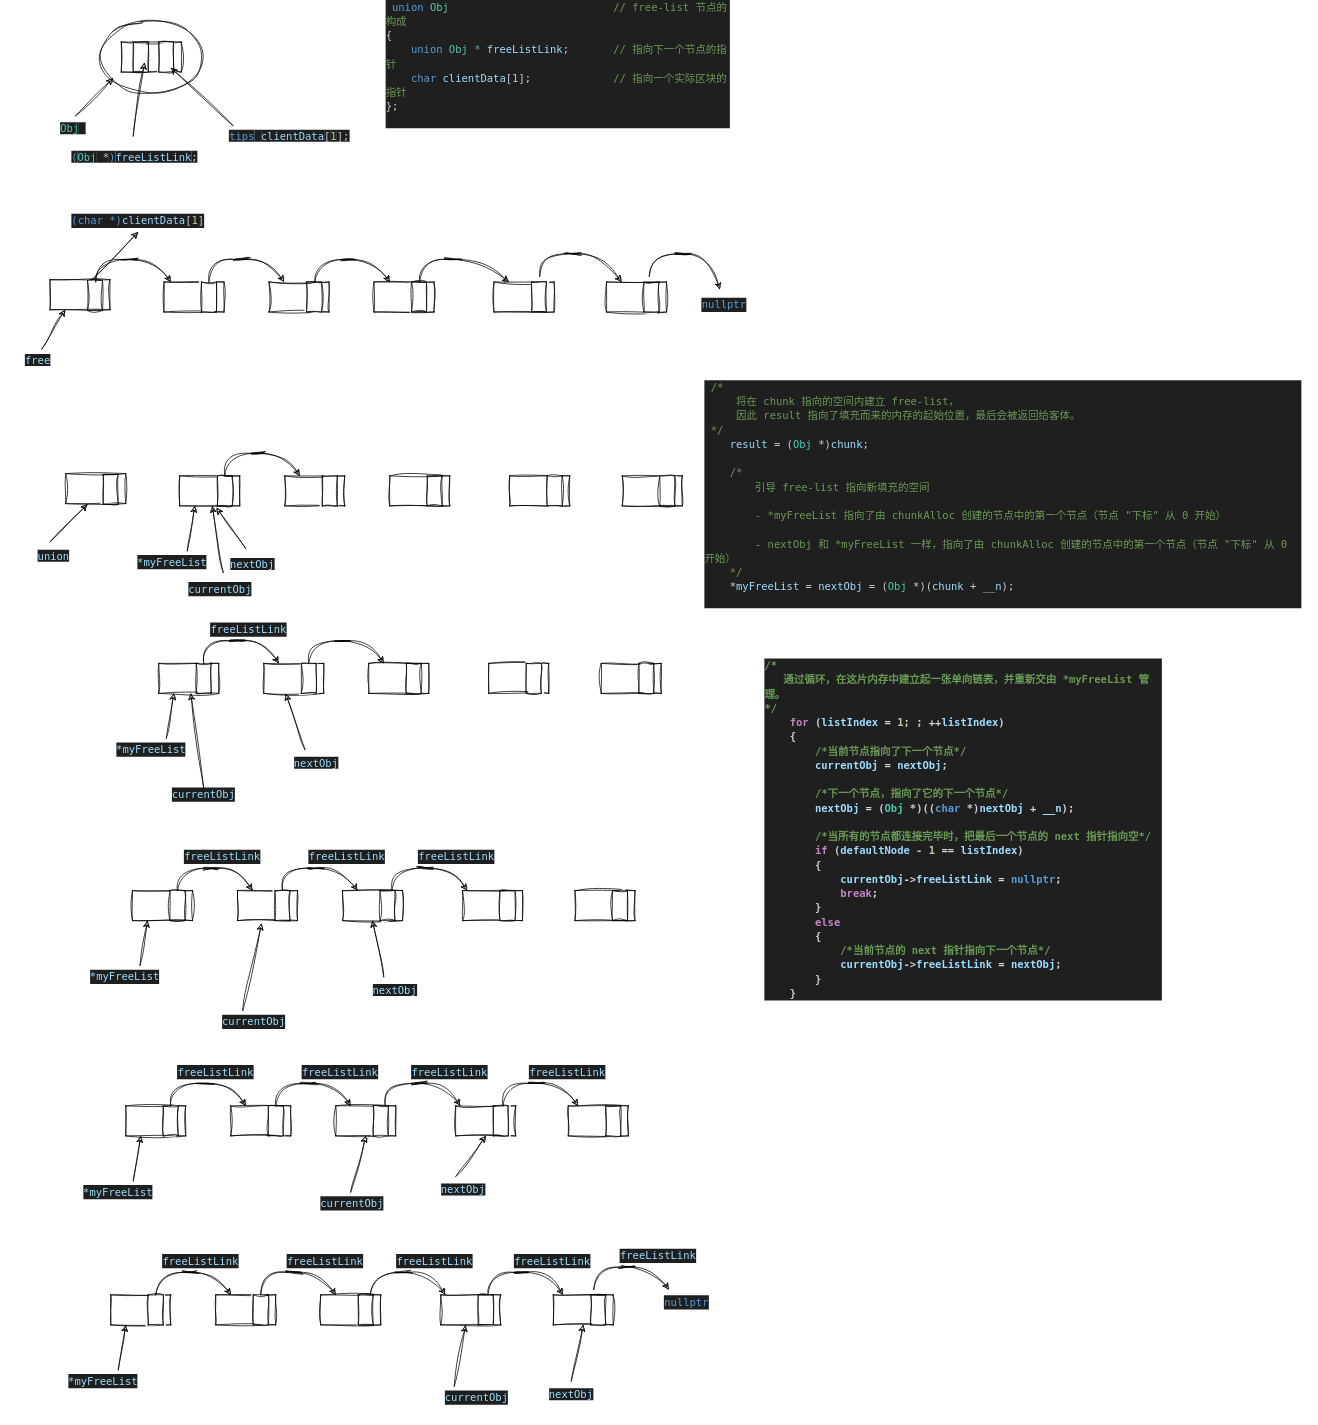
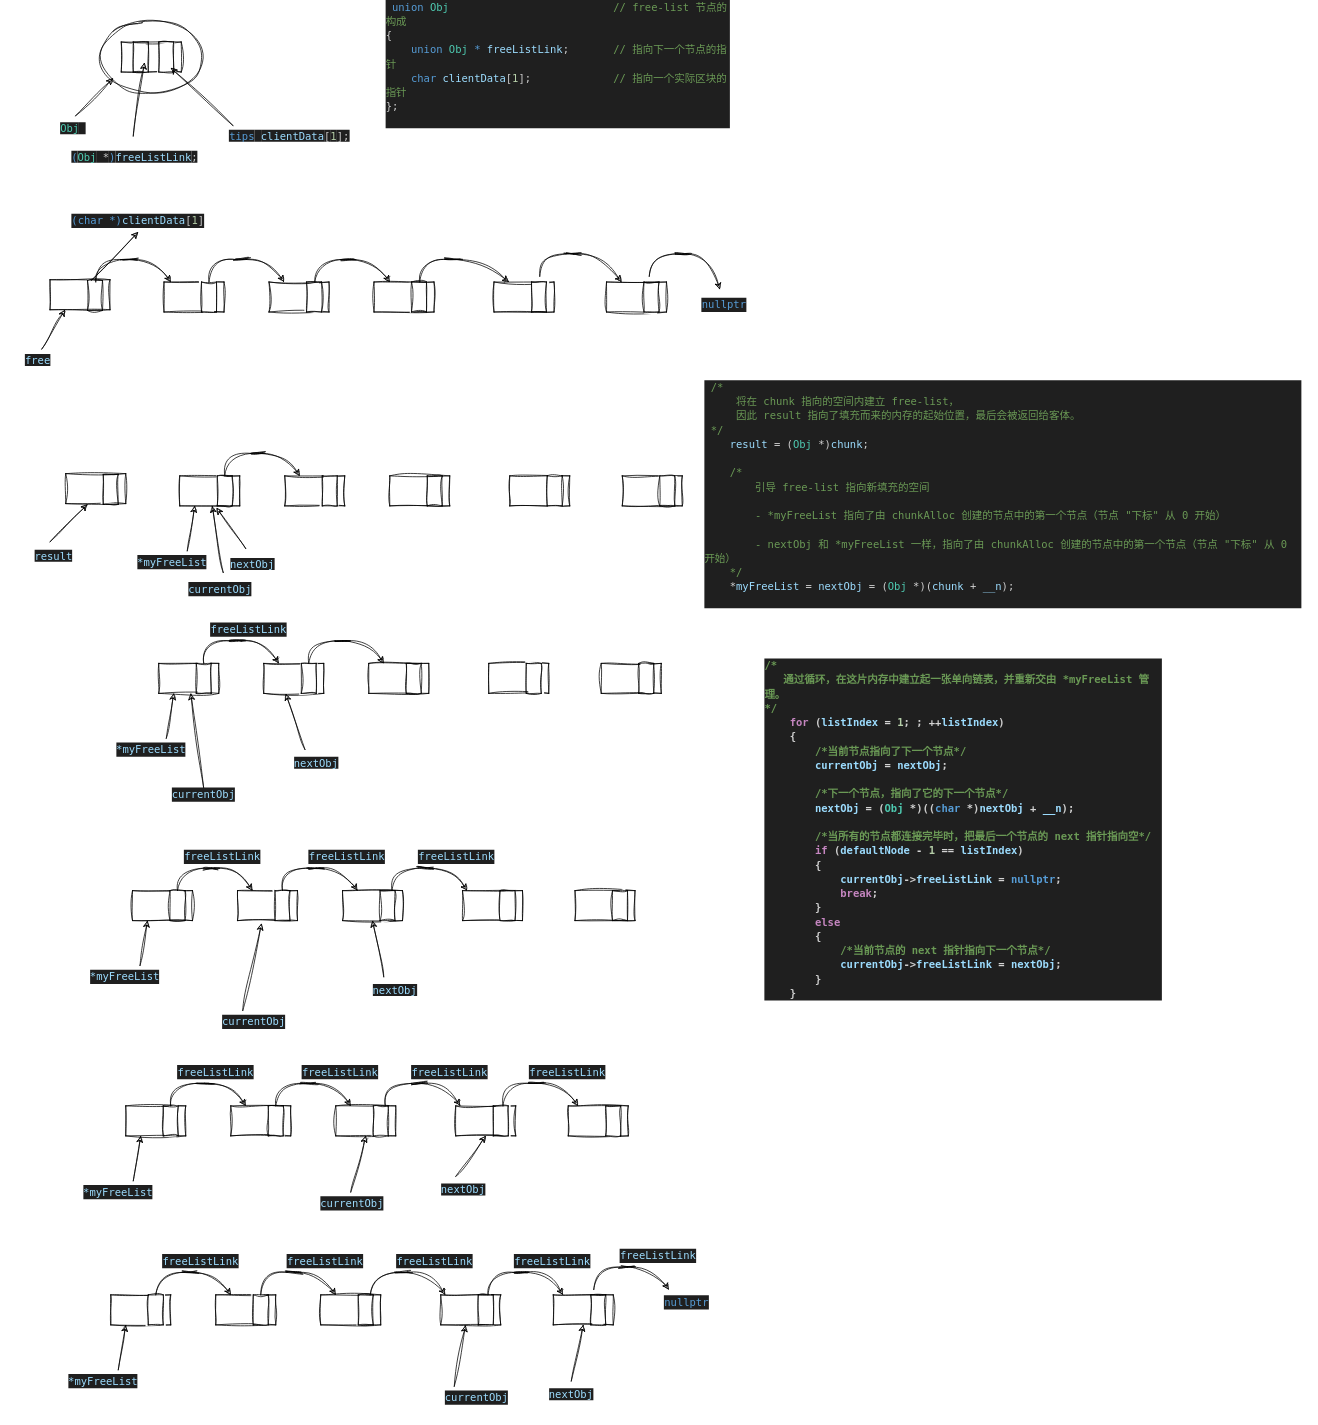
- <mxCell id="66" value="&lt;span style=&quot;color: rgb(156, 220, 254); font-family: Consolas, 微软雅黑, monospace, Consolas, &amp;quot;Courier New&amp;quot;, monospace; font-size: 14px; text-align: left; background-color: rgb(31, 31, 31);&quot;&gt;union&lt;/span&gt;" style="text;html=1;strokeColor=none;fillColor=none;align=center;verticalAlign=middle;whiteSpace=wrap;rounded=0;sketch=1;hachureGap=4;jiggle=2;curveFitting=1;fontFamily=Architects Daughter;fontSource=https%3A%2F%2Ffonts.googleapis.com%2Fcss%3Ffamily%3DArchitects%2BDaughter;fontSize=20;" parent="1" vertex="1"><mxGeometry x="41" y="716" width="60" height="30" as="geometry" /></mxCell>
+ <mxCell id="66" value="&lt;span style=&quot;color: rgb(156, 220, 254); font-family: Consolas, 微软雅黑, monospace, Consolas, &amp;quot;Courier New&amp;quot;, monospace; font-size: 14px; text-align: left; background-color: rgb(31, 31, 31);&quot;&gt;result&lt;/span&gt;" style="text;html=1;strokeColor=none;fillColor=none;align=center;verticalAlign=middle;whiteSpace=wrap;rounded=0;sketch=1;hachureGap=4;jiggle=2;curveFitting=1;fontFamily=Architects Daughter;fontSource=https%3A%2F%2Ffonts.googleapis.com%2Fcss%3Ffamily%3DArchitects%2BDaughter;fontSize=20;" parent="1" vertex="1"><mxGeometry x="41" y="716" width="60" height="30" as="geometry" /></mxCell>
